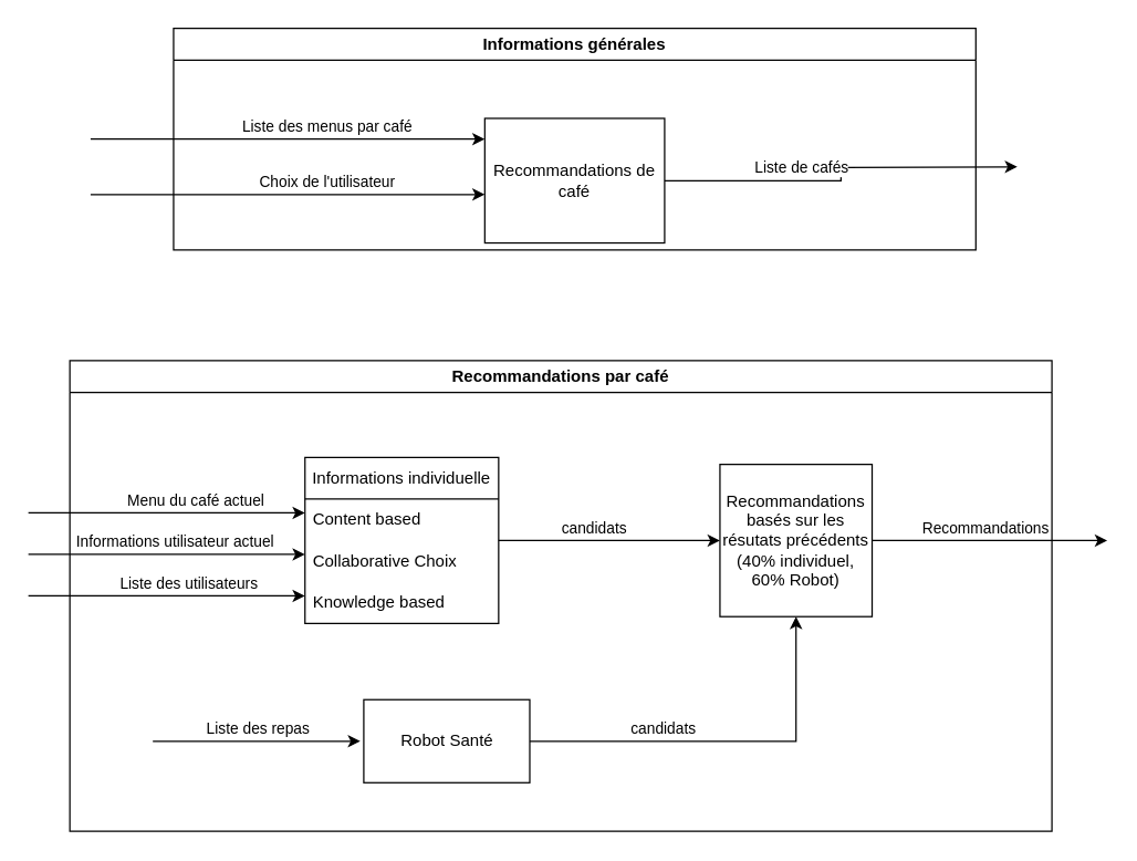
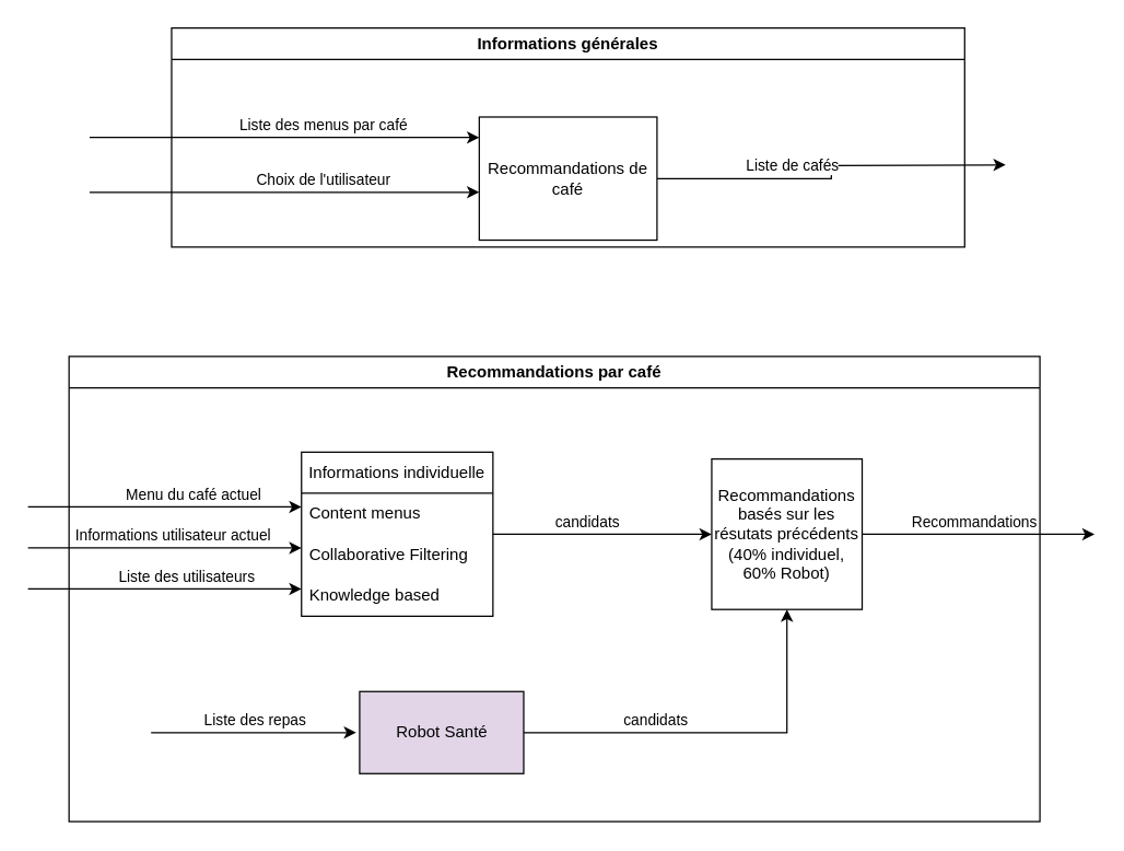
- <mxCell id="17" value="Content based" style="text;align=left;verticalAlign=middle;spacingLeft=4;spacingRight=4;overflow=hidden;points=[[0,0.5],[1,0.5]];portConstraint=eastwest;rotatable=0;whiteSpace=wrap;html=1;" parent="16" vertex="1"><mxGeometry y="30" width="140" height="30" as="geometry" /></mxCell>
+ <mxCell id="17" value="Content menus" style="text;align=left;verticalAlign=middle;spacingLeft=4;spacingRight=4;overflow=hidden;points=[[0,0.5],[1,0.5]];portConstraint=eastwest;rotatable=0;whiteSpace=wrap;html=1;" parent="16" vertex="1"><mxGeometry y="30" width="140" height="30" as="geometry" /></mxCell>
- <mxCell id="18" value="Collaborative Choix" style="text;align=left;verticalAlign=middle;spacingLeft=4;spacingRight=4;overflow=hidden;points=[[0,0.5],[1,0.5]];portConstraint=eastwest;rotatable=0;whiteSpace=wrap;html=1;" parent="16" vertex="1"><mxGeometry y="60" width="140" height="30" as="geometry" /></mxCell>
+ <mxCell id="18" value="Collaborative Filtering" style="text;align=left;verticalAlign=middle;spacingLeft=4;spacingRight=4;overflow=hidden;points=[[0,0.5],[1,0.5]];portConstraint=eastwest;rotatable=0;whiteSpace=wrap;html=1;" parent="16" vertex="1"><mxGeometry y="60" width="140" height="30" as="geometry" /></mxCell>
- <mxCell id="4" value="Robot Santé" style="rounded=0;whiteSpace=wrap;html=1;" parent="1" vertex="1"><mxGeometry x="262.5" y="505" width="120" height="60" as="geometry" /></mxCell>
+ <mxCell id="4" value="Robot Santé" style="rounded=0;whiteSpace=wrap;html=1;fillColor=#e1d5e7;" parent="1" vertex="1"><mxGeometry x="262.5" y="505" width="120" height="60" as="geometry" /></mxCell>
